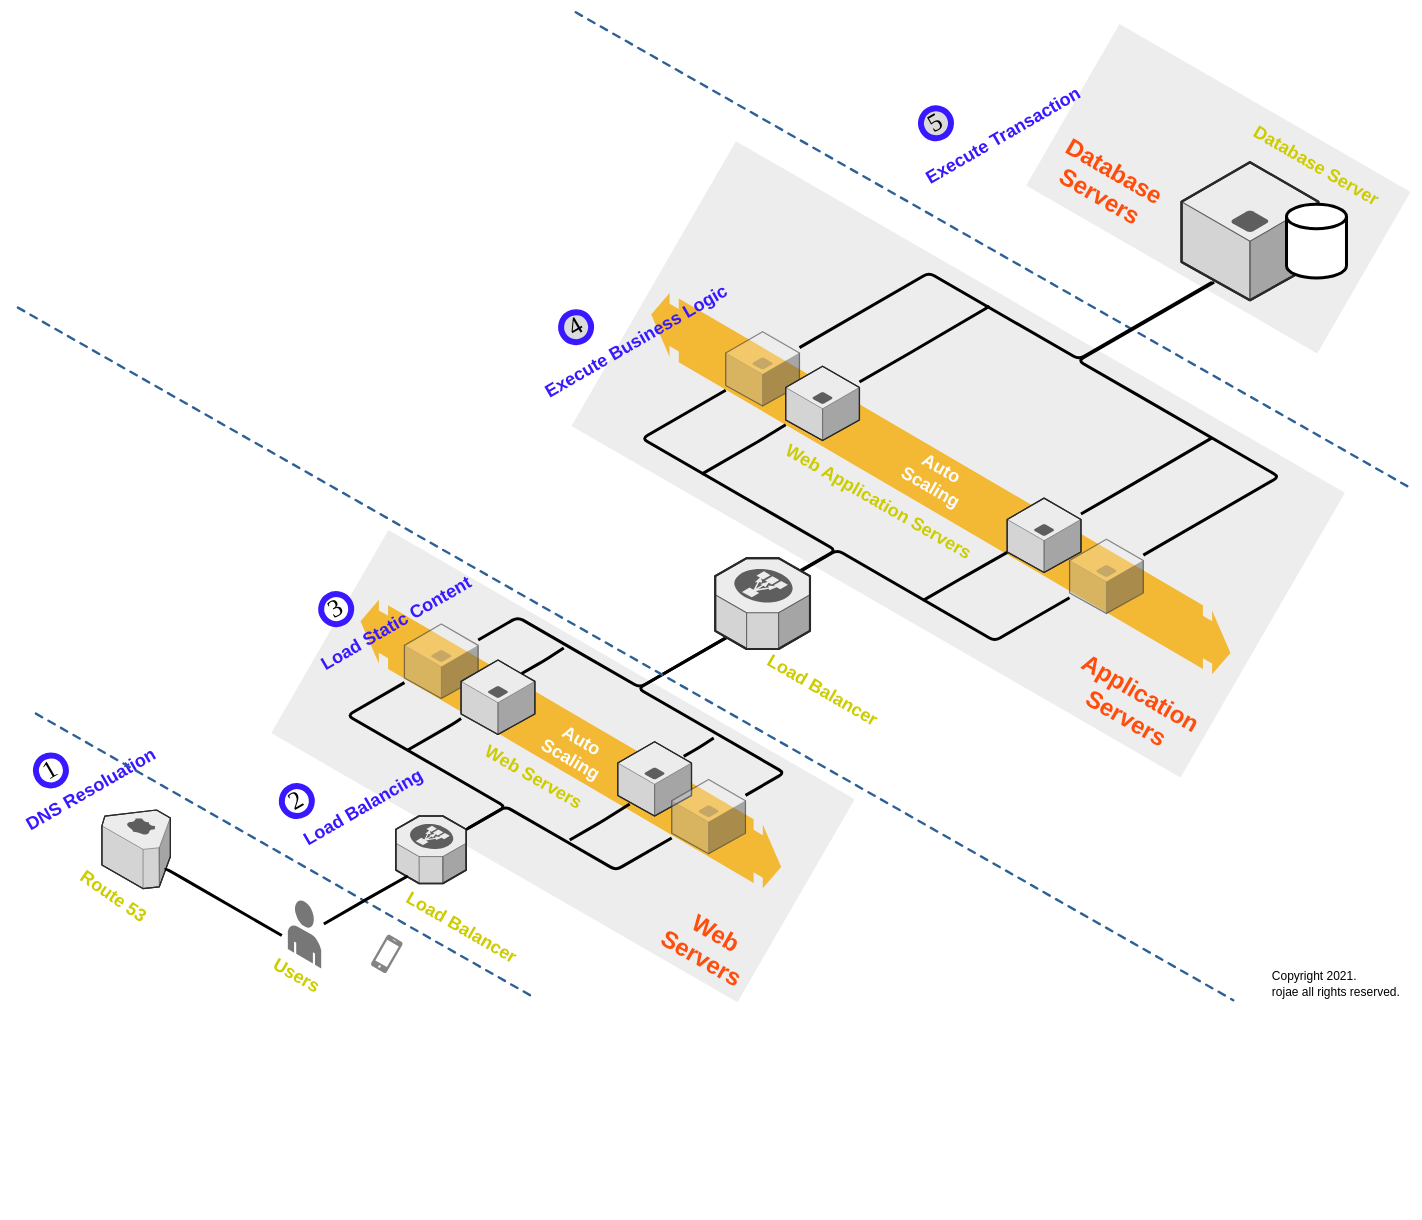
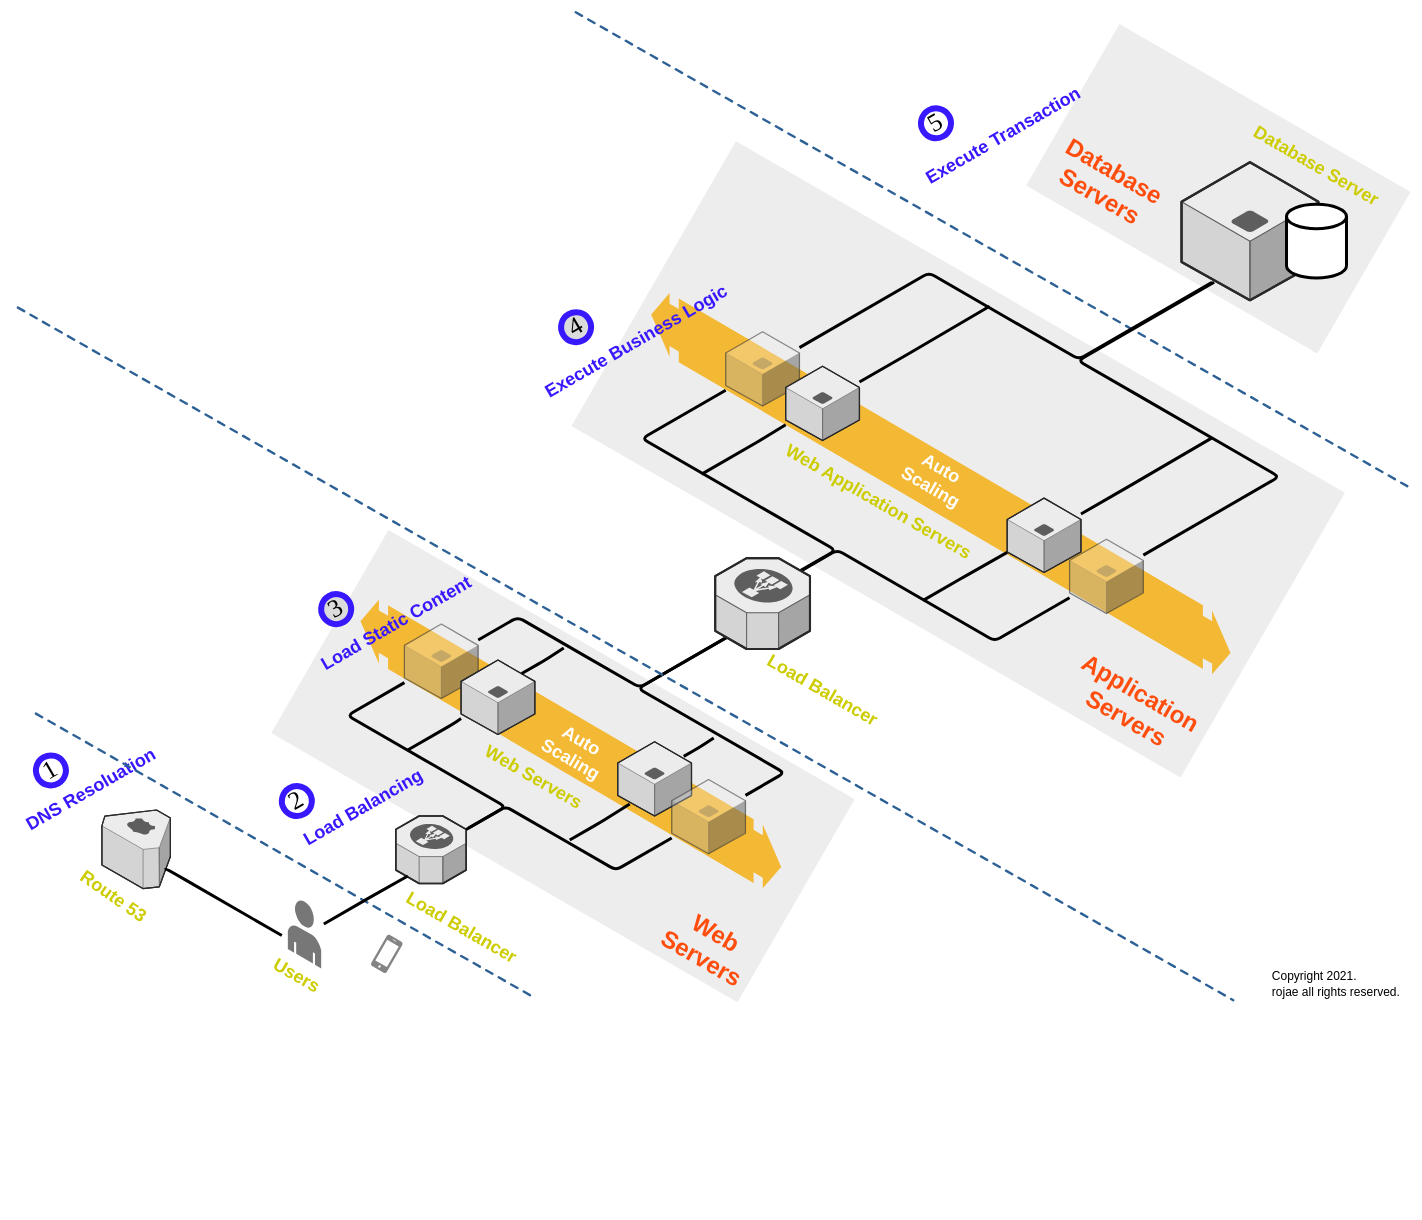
- <mxCell id="54" value="5" style="ellipse;whiteSpace=wrap;html=1;aspect=fixed;strokeWidth=10;fontFamily=Tahoma;spacingBottom=4;spacingRight=2;strokeColor=#3819FF;rounded=0;fontSize=42;rotation=-30;fillColor=#dbdbdb;" vertex="1" parent="1"><mxGeometry x="1534.6" y="180" width="50" height="50" as="geometry" /></mxCell>
+ <mxCell id="54" value="5" style="ellipse;whiteSpace=wrap;html=1;aspect=fixed;strokeWidth=10;fontFamily=Tahoma;spacingBottom=4;spacingRight=2;strokeColor=#3819FF;rounded=0;fontSize=42;rotation=-30;" vertex="1" parent="1"><mxGeometry x="1534.6" y="180" width="50" height="50" as="geometry" /></mxCell>
- <mxCell id="35" value="3" style="ellipse;whiteSpace=wrap;html=1;aspect=fixed;strokeWidth=10;fontFamily=Tahoma;spacingBottom=4;spacingRight=2;strokeColor=#3819FF;rounded=0;fontSize=42;rotation=-30;" vertex="1" parent="1"><mxGeometry x="534.6" y="990" width="50" height="50" as="geometry" /></mxCell>
+ <mxCell id="35" value="3" style="ellipse;whiteSpace=wrap;html=1;aspect=fixed;strokeWidth=10;fontFamily=Tahoma;spacingBottom=4;spacingRight=2;strokeColor=#3819FF;rounded=0;fontSize=42;rotation=-30;fillColor=#dbdbdb;" vertex="1" parent="1"><mxGeometry x="534.6" y="990" width="50" height="50" as="geometry" /></mxCell>
